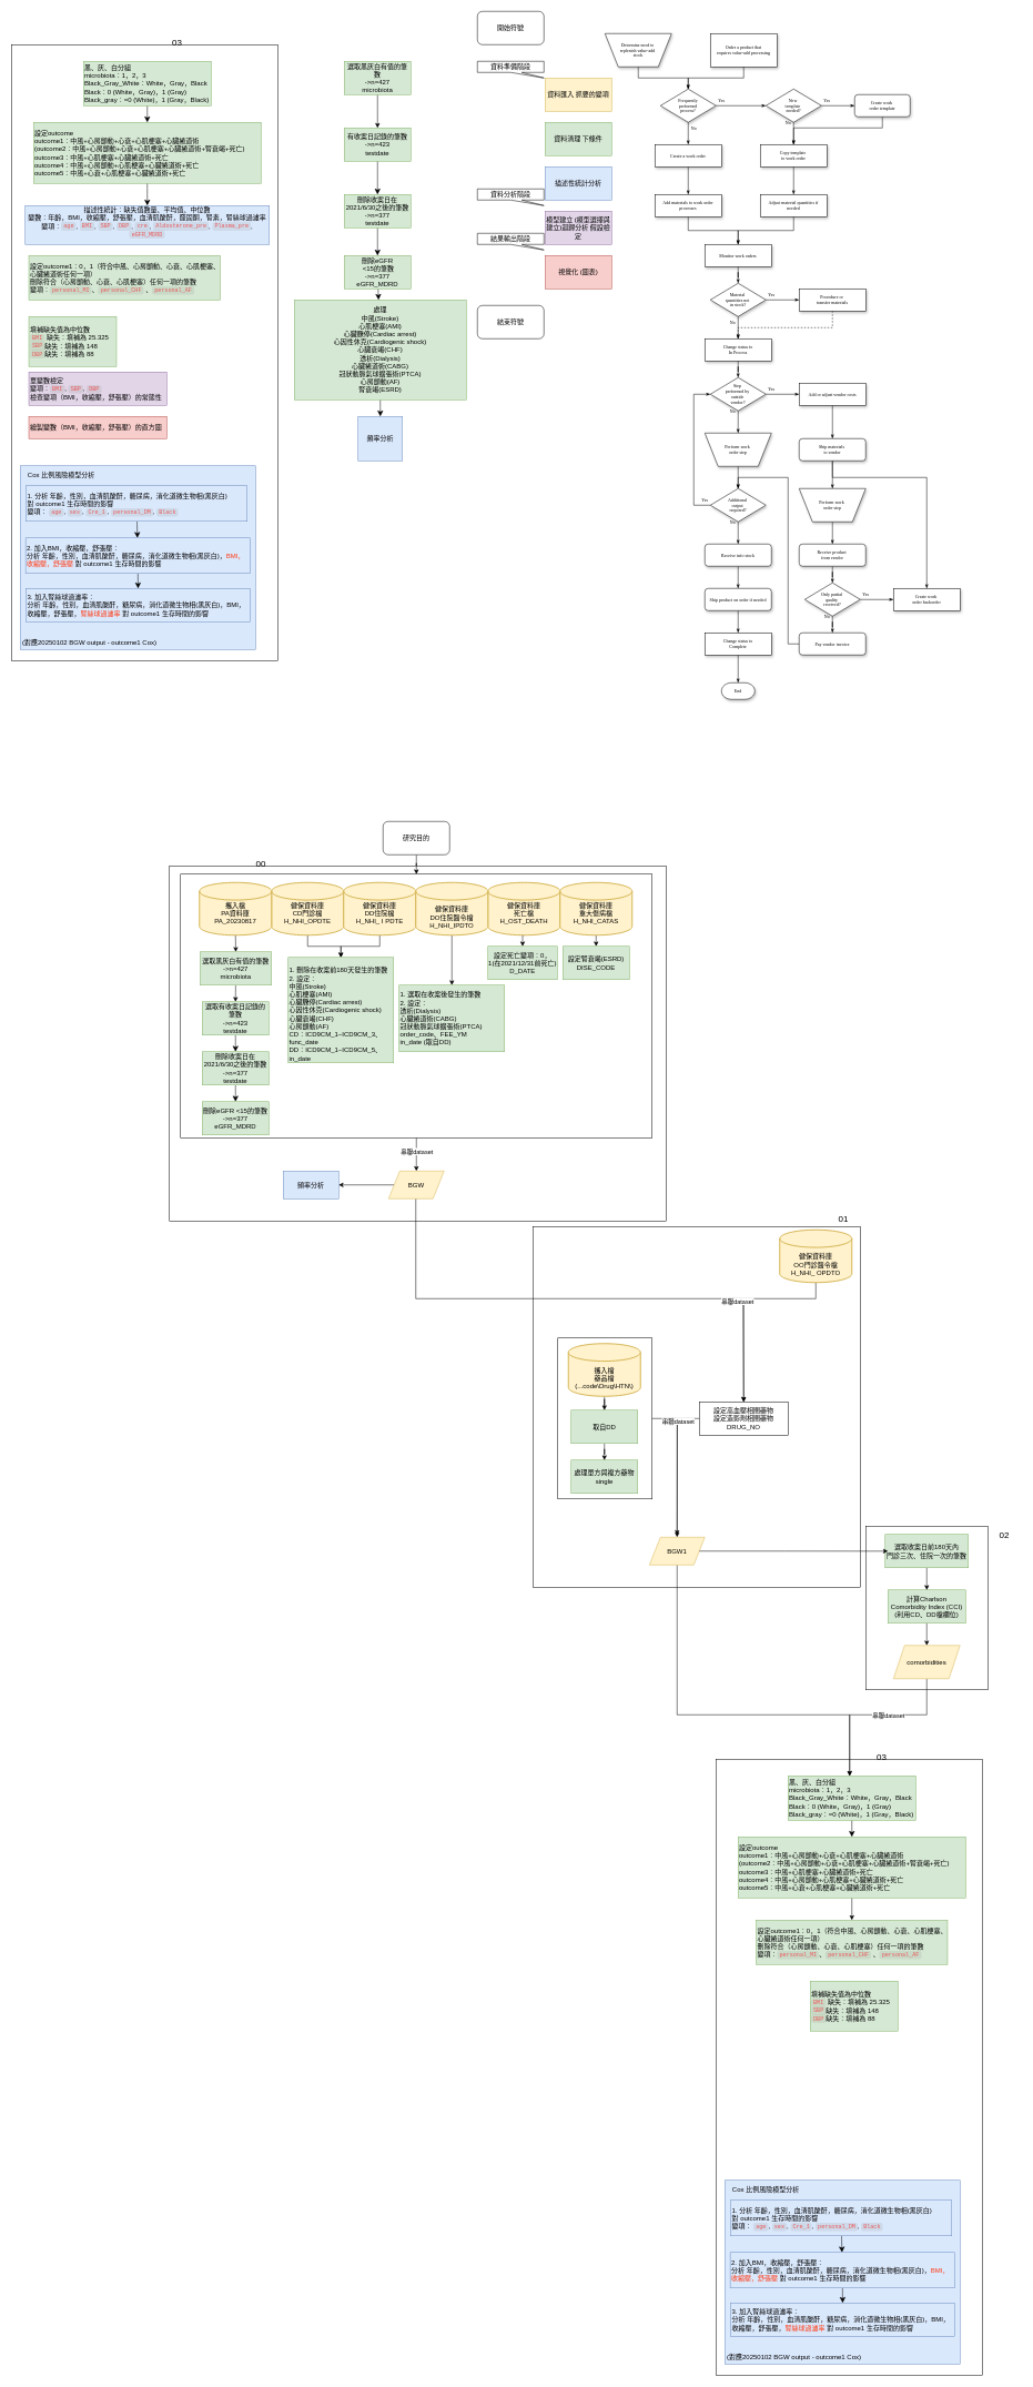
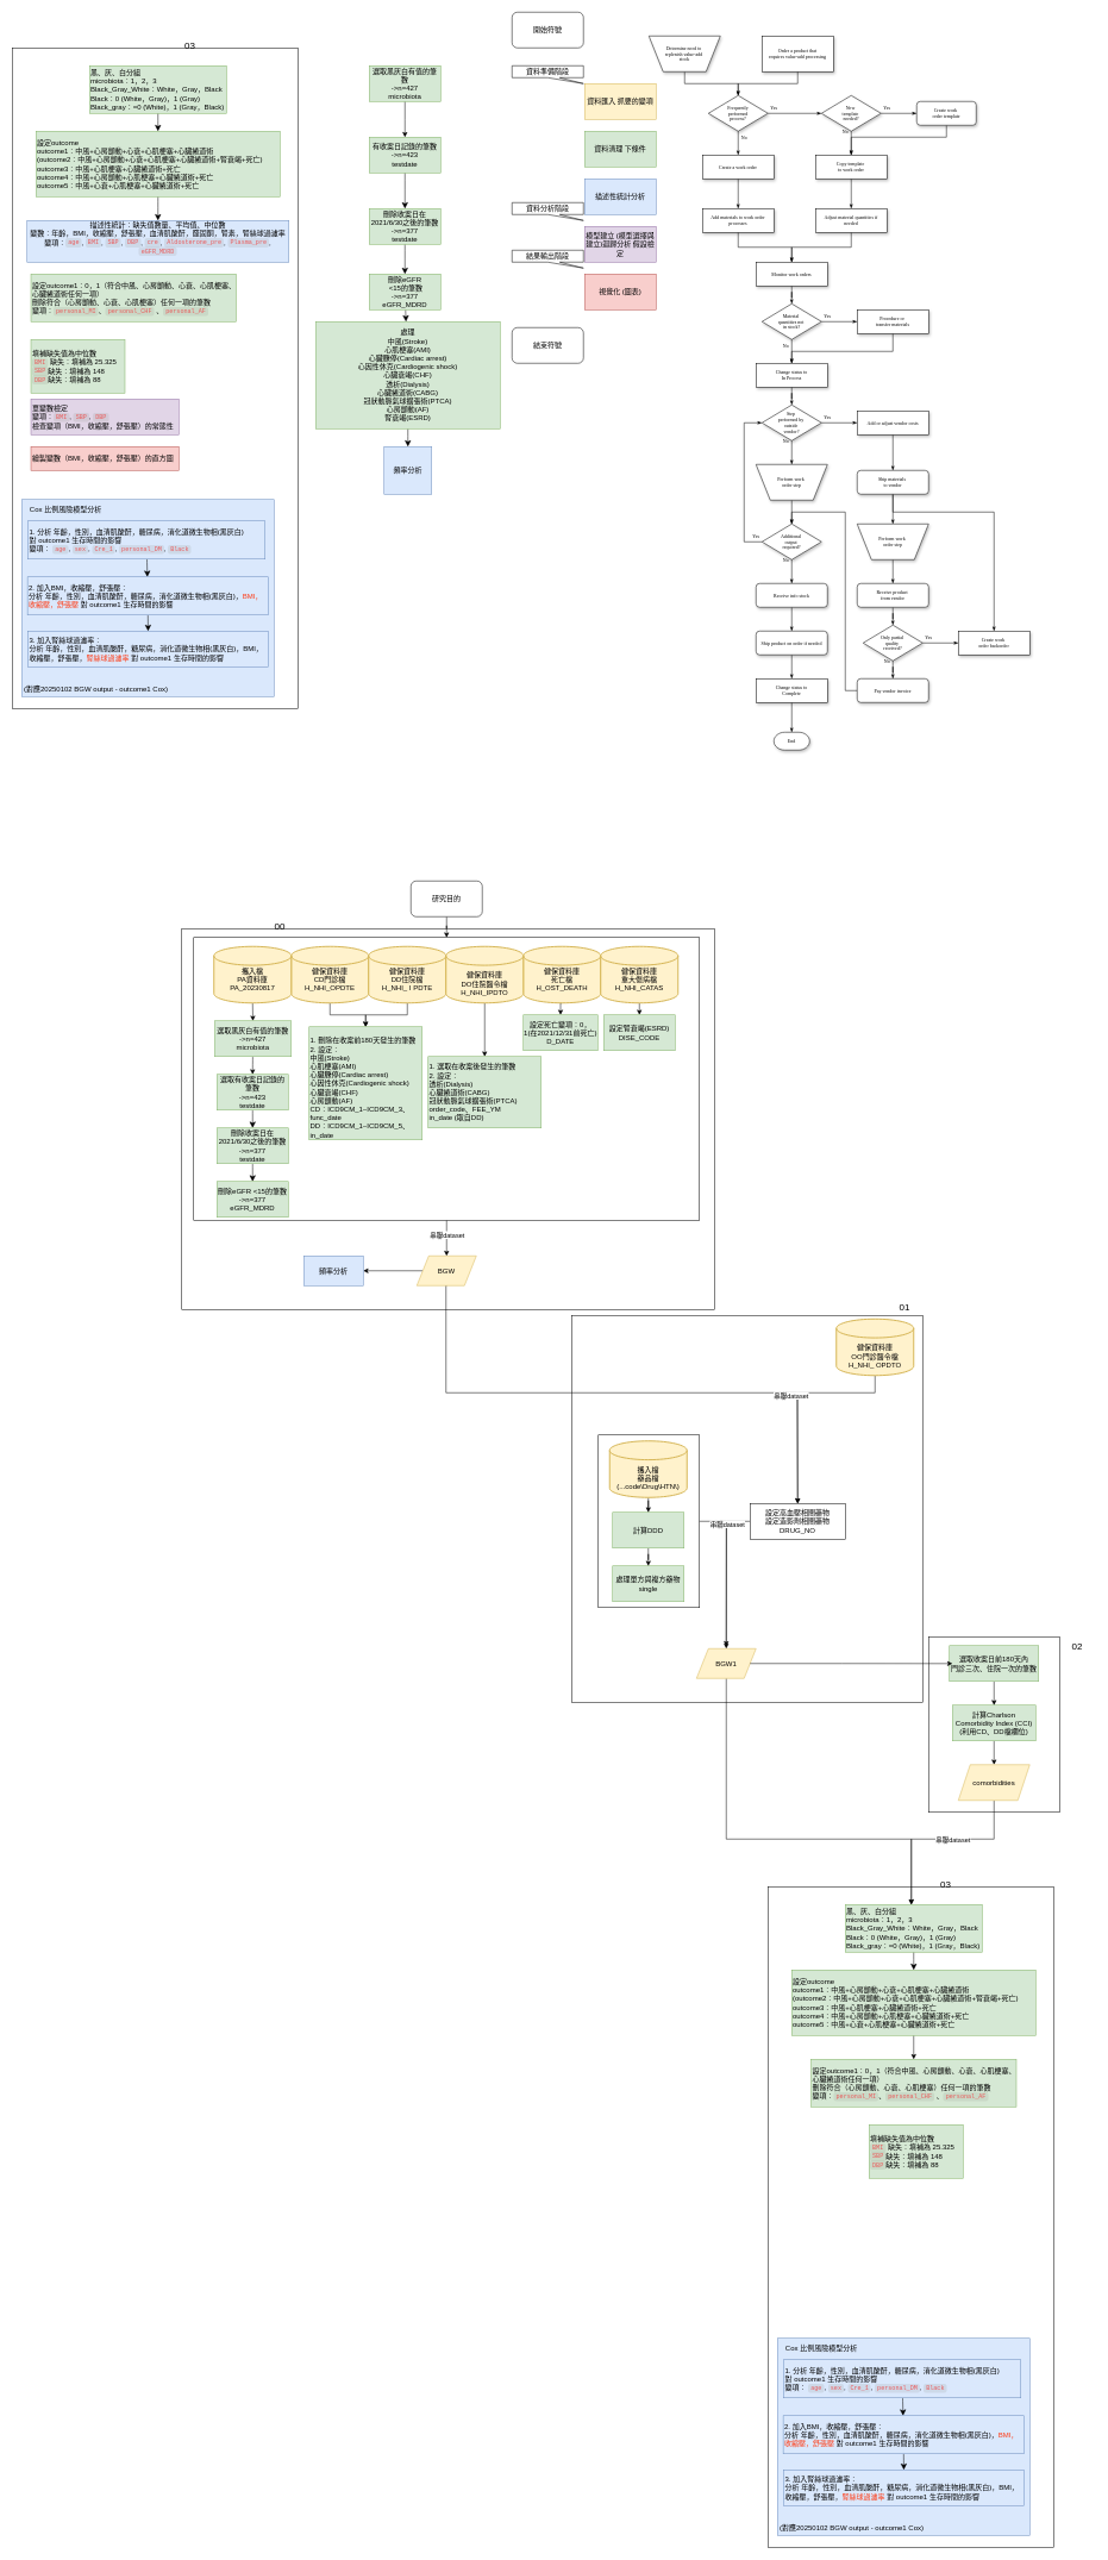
- <mxCell id="35" style="edgeStyle=orthogonalEdgeStyle;rounded=0;html=1;labelBackgroundColor=none;startSize=5;endArrow=classicThin;endFill=1;endSize=5;jettySize=auto;orthogonalLoop=1;strokeWidth=1;fontFamily=Verdana;fontSize=8;dashed=1;" parent="1" source="36" target="38" edge="1"><mxGeometry relative="1" as="geometry"><Array as="points"><mxPoint x="1500" y="590" /><mxPoint x="1330" y="590" /></Array></mxGeometry></mxCell>
+ <mxCell id="35" style="edgeStyle=orthogonalEdgeStyle;rounded=0;html=1;labelBackgroundColor=none;startSize=5;endArrow=classicThin;endFill=1;endSize=5;jettySize=auto;orthogonalLoop=1;strokeWidth=1;fontFamily=Verdana;fontSize=8" parent="1" source="36" target="38" edge="1"><mxGeometry relative="1" as="geometry"><Array as="points"><mxPoint x="1500" y="590" /><mxPoint x="1330" y="590" /></Array></mxGeometry></mxCell>
- <mxCell id="140" value="取自DD" style="rounded=0;whiteSpace=wrap;html=1;fillColor=#d5e8d4;strokeColor=#82b366;" parent="1" vertex="1"><mxGeometry x="1029" y="2541" width="120" height="60" as="geometry" /></mxCell>
+ <mxCell id="140" value="計算DDD" style="rounded=0;whiteSpace=wrap;html=1;fillColor=#d5e8d4;strokeColor=#82b366;" parent="1" vertex="1"><mxGeometry x="1029" y="2541" width="120" height="60" as="geometry" /></mxCell>
